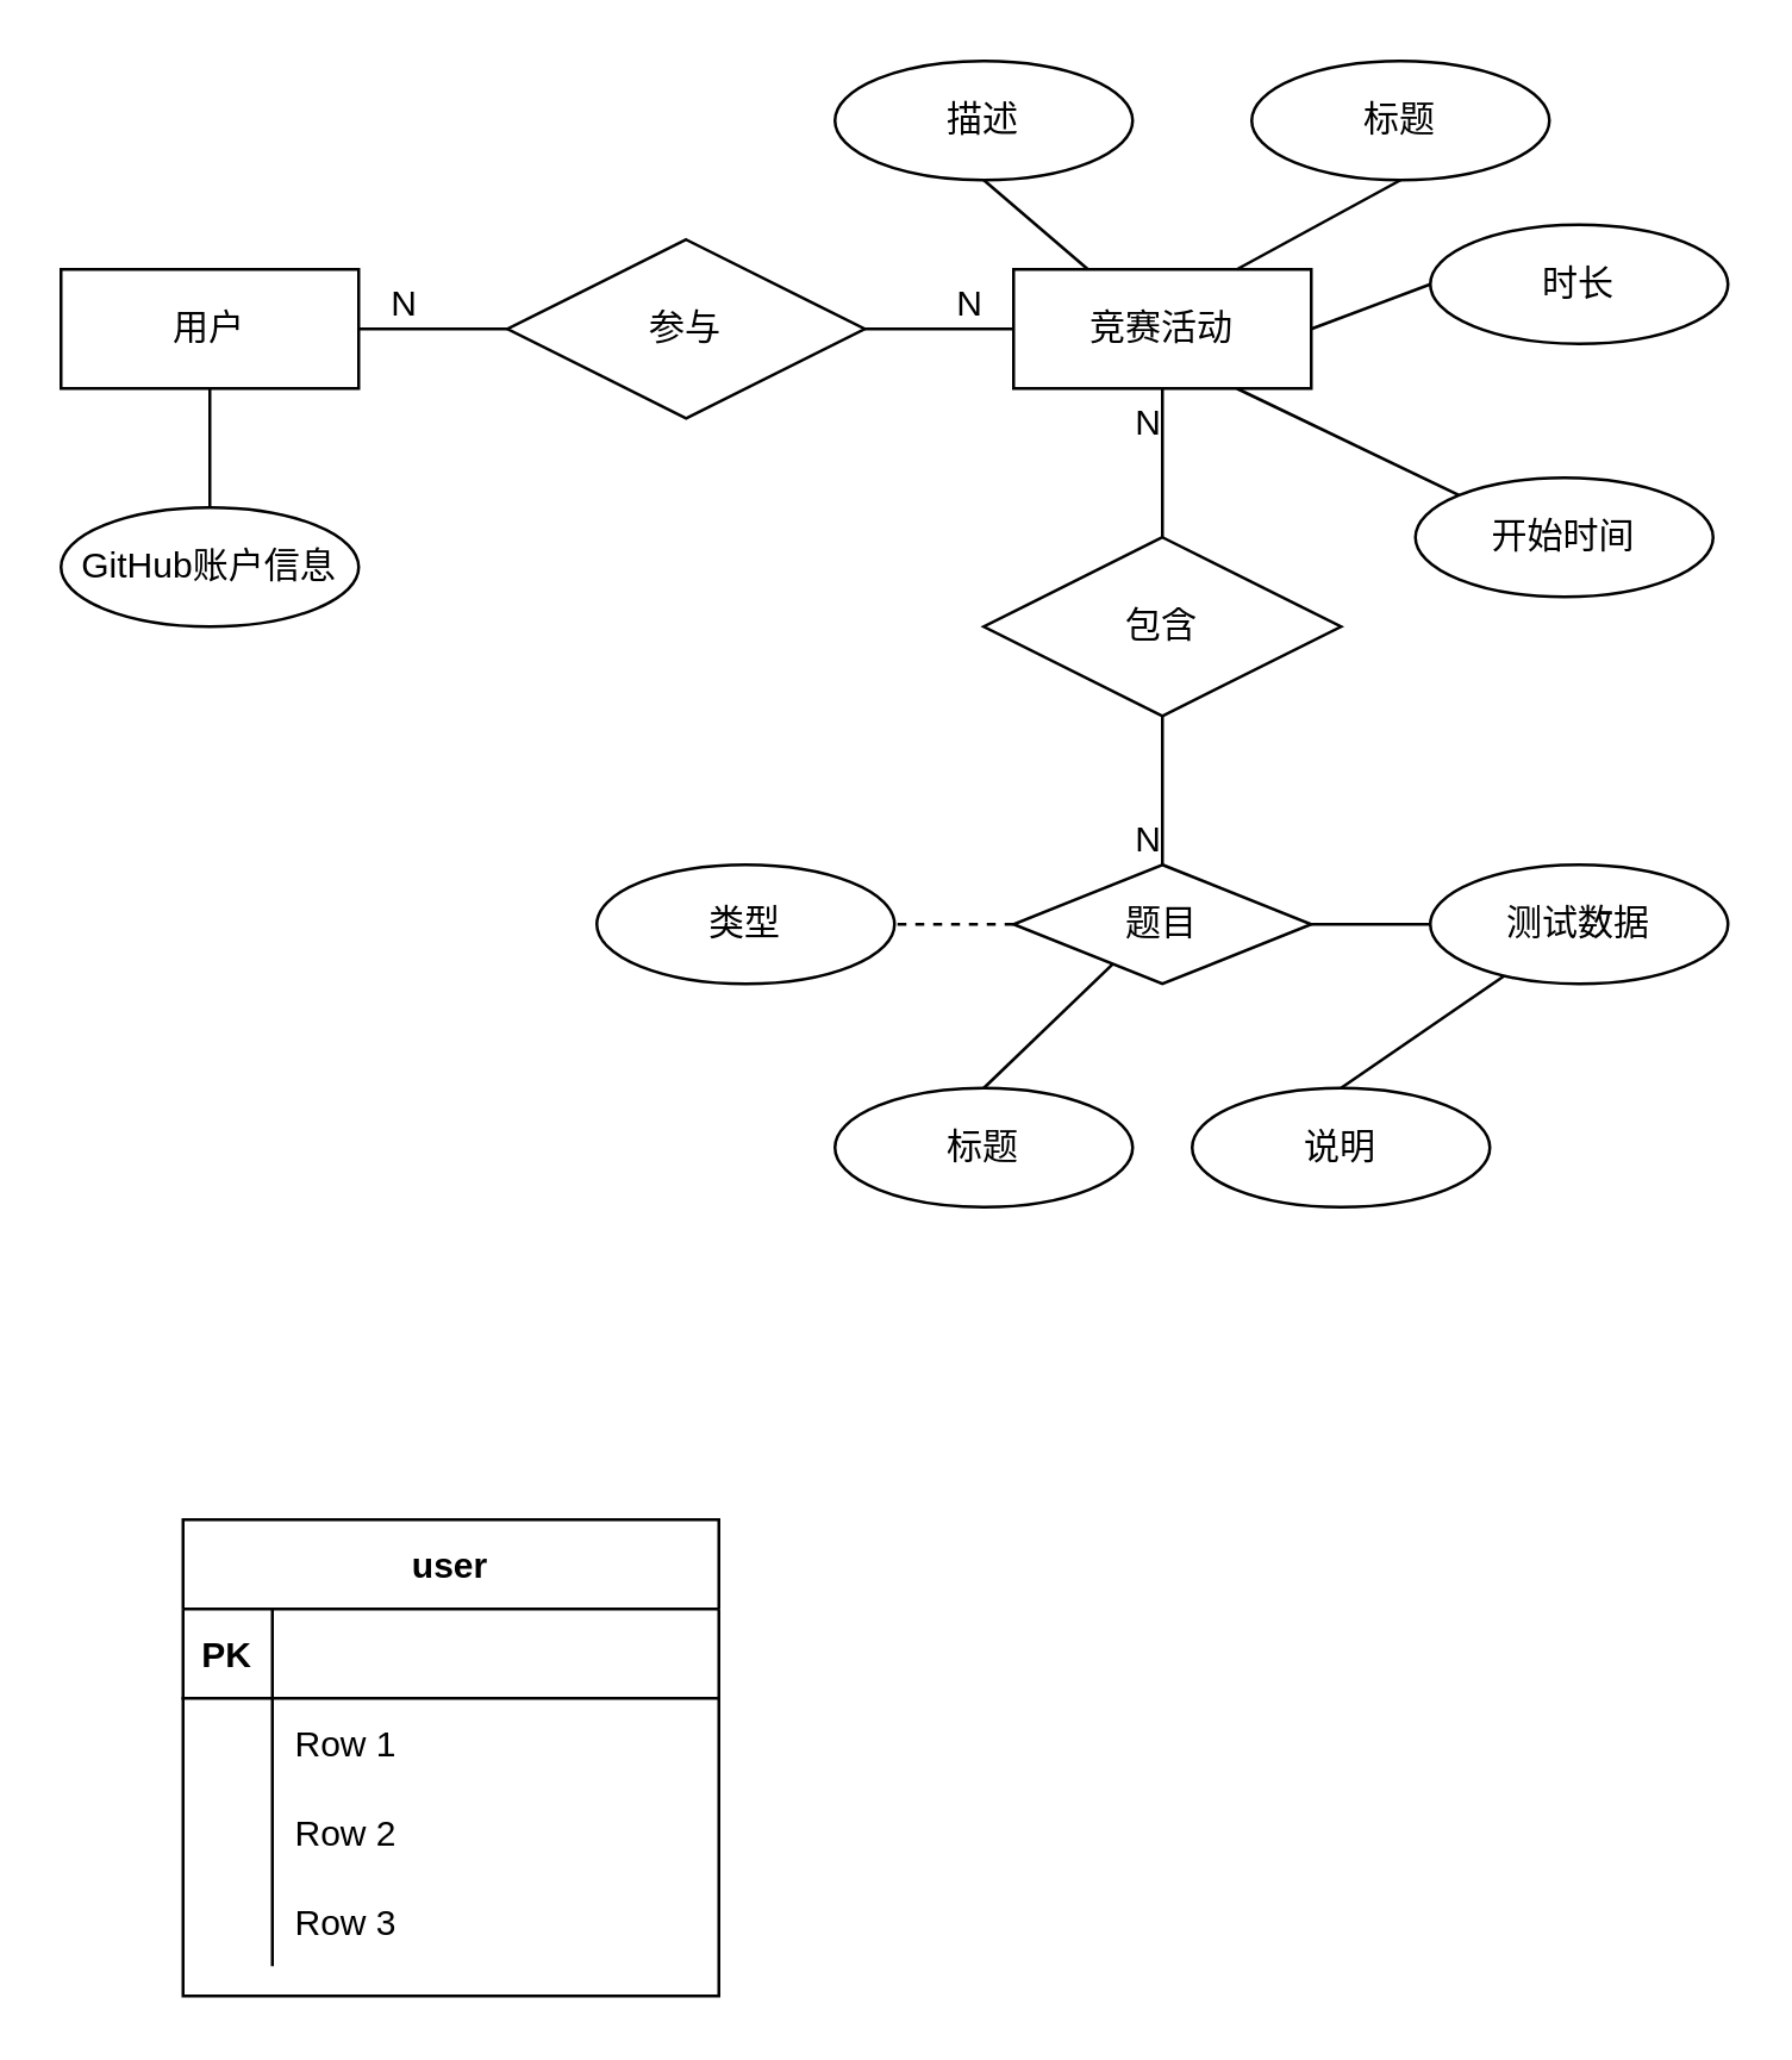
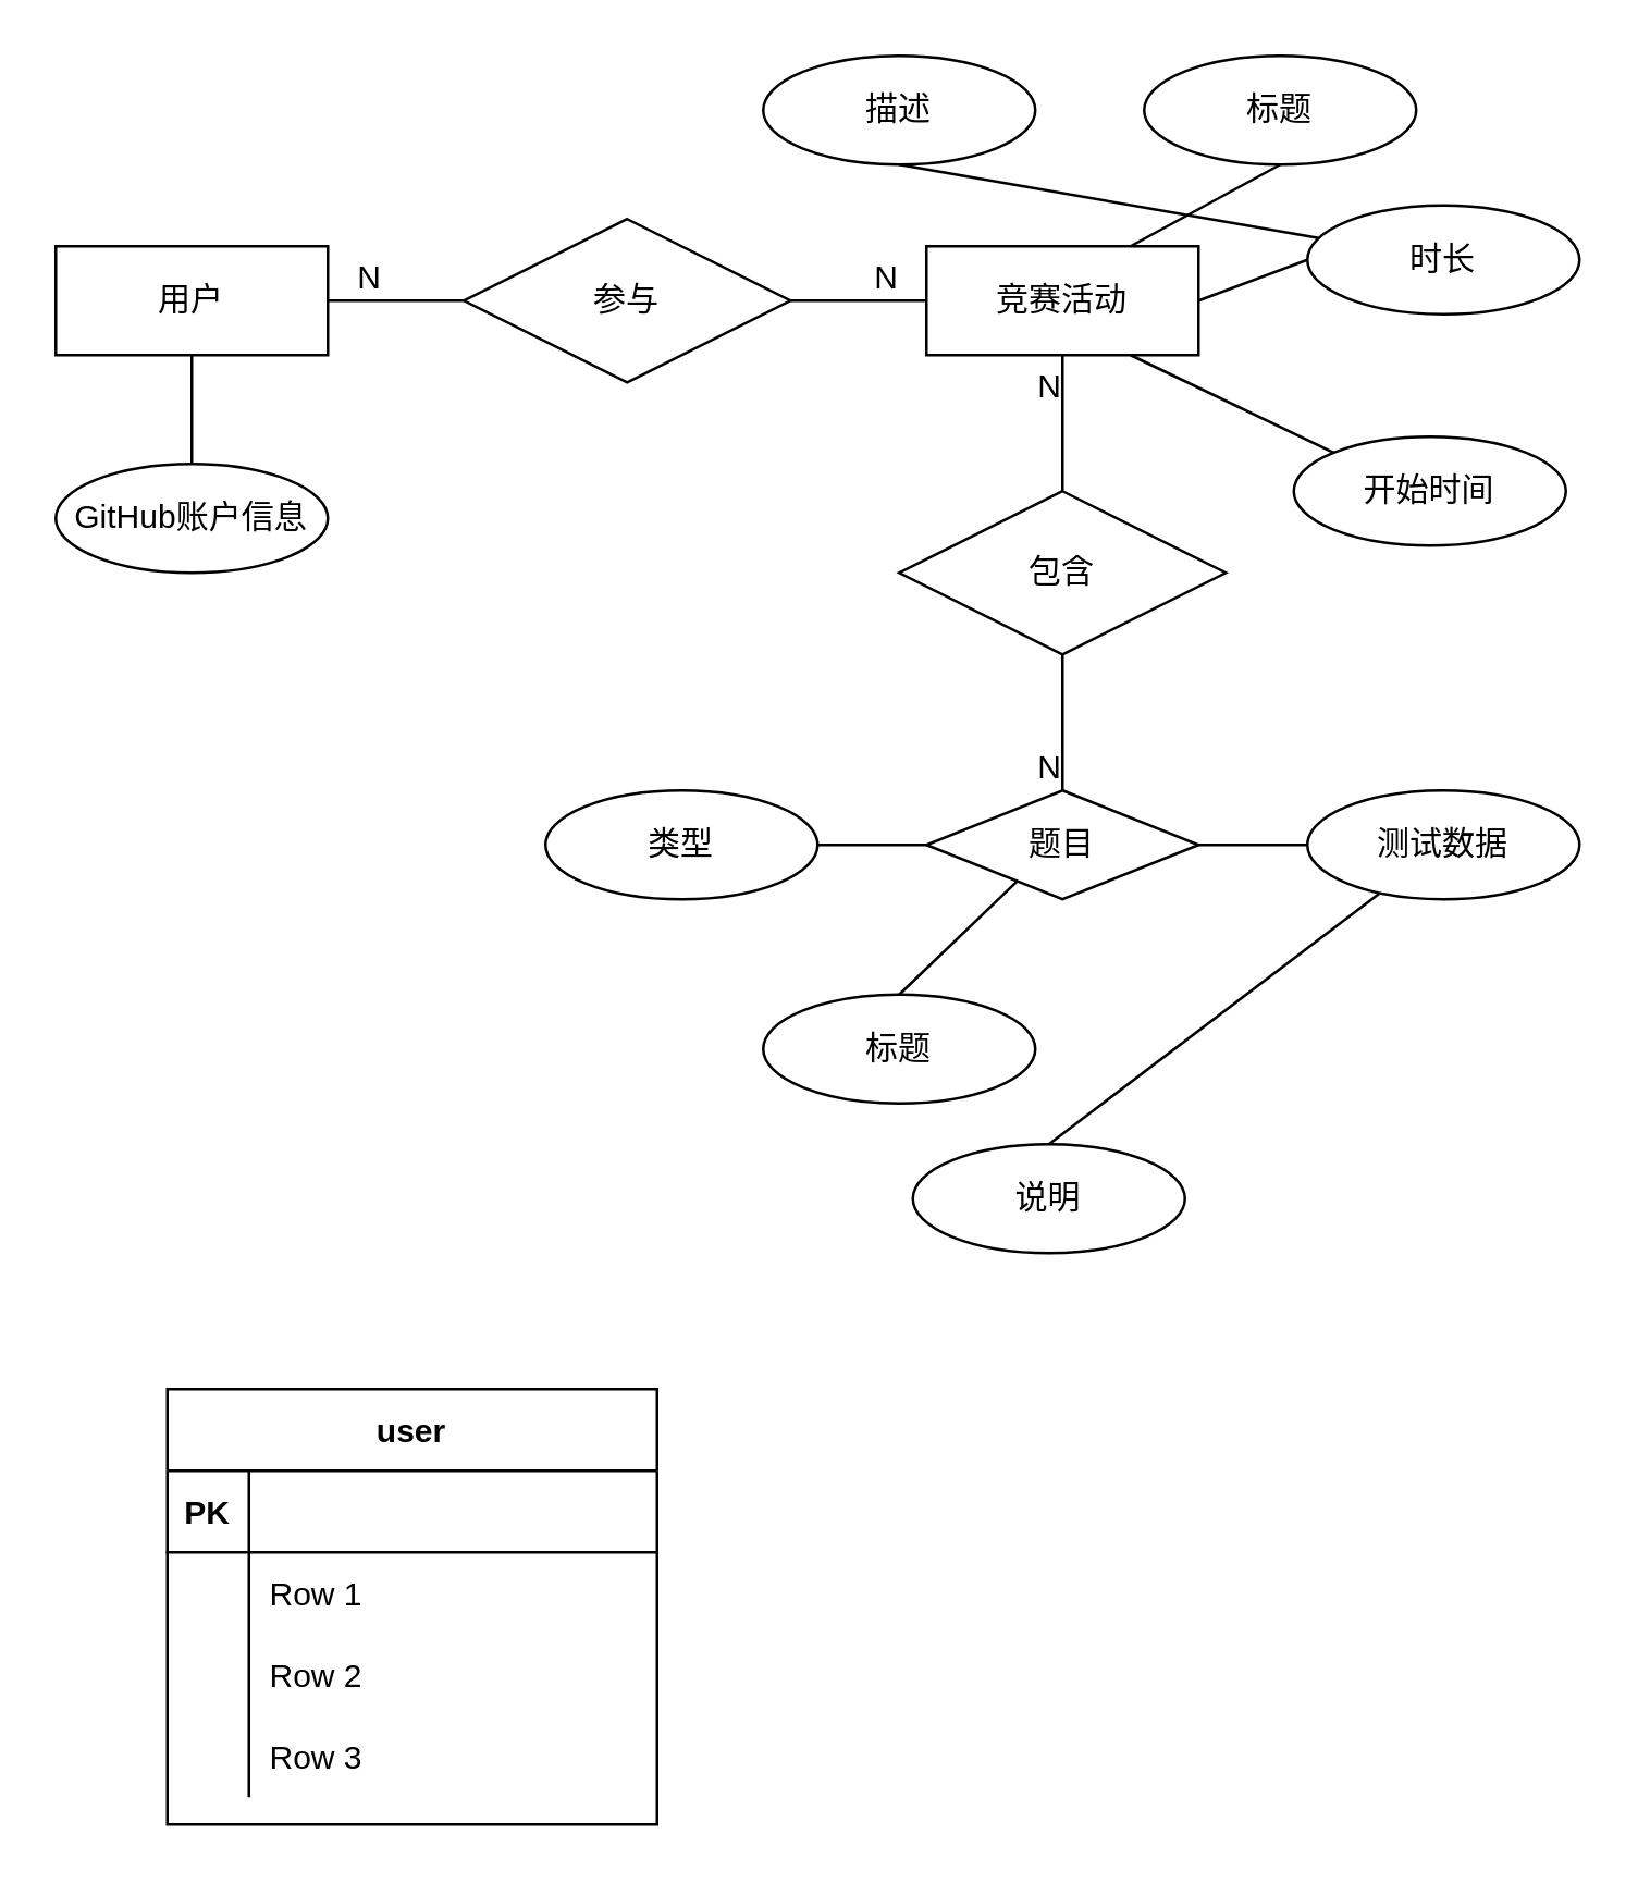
- <mxCell id="16" value="" style="endArrow=none;html=1;rounded=0;exitX=0.5;exitY=1;exitDx=0;exitDy=0;entryX=0.25;entryY=0;entryDx=0;entryDy=0;" parent="1" source="11" target="6" edge="1"><mxGeometry relative="1" as="geometry"><mxPoint x="440" y="240" as="sourcePoint" /><mxPoint x="600" y="240" as="targetPoint" /></mxGeometry></mxCell>
+ <mxCell id="16" value="" style="endArrow=none;html=1;rounded=0;exitX=0.5;exitY=1;exitDx=0;exitDy=0;" parent="1" source="11" target="12" edge="1"><mxGeometry relative="1" as="geometry"><mxPoint x="440" y="240" as="sourcePoint" /><mxPoint x="600" y="240" as="targetPoint" /></mxGeometry></mxCell>
- <mxCell id="26" value="" style="endArrow=none;html=1;rounded=0;exitX=0;exitY=0.5;exitDx=0;exitDy=0;entryX=1;entryY=0.5;entryDx=0;entryDy=0;dashed=1;" parent="1" source="17" target="23" edge="1"><mxGeometry relative="1" as="geometry"><mxPoint x="460" y="350" as="sourcePoint" /><mxPoint x="620" y="350" as="targetPoint" /></mxGeometry></mxCell>
+ <mxCell id="26" value="" style="endArrow=none;html=1;rounded=0;exitX=0;exitY=0.5;exitDx=0;exitDy=0;entryX=1;entryY=0.5;entryDx=0;entryDy=0;" parent="1" source="17" target="23" edge="1"><mxGeometry relative="1" as="geometry"><mxPoint x="460" y="350" as="sourcePoint" /><mxPoint x="620" y="350" as="targetPoint" /></mxGeometry></mxCell>
- <mxCell id="25" value="说明" style="ellipse;whiteSpace=wrap;html=1;align=center;" parent="1" vertex="1"><mxGeometry x="400" y="365" width="100" height="40" as="geometry" /></mxCell>
+ <mxCell id="25" value="说明" style="ellipse;whiteSpace=wrap;html=1;align=center;" parent="1" vertex="1"><mxGeometry x="335" y="420" width="100" height="40" as="geometry" /></mxCell>
